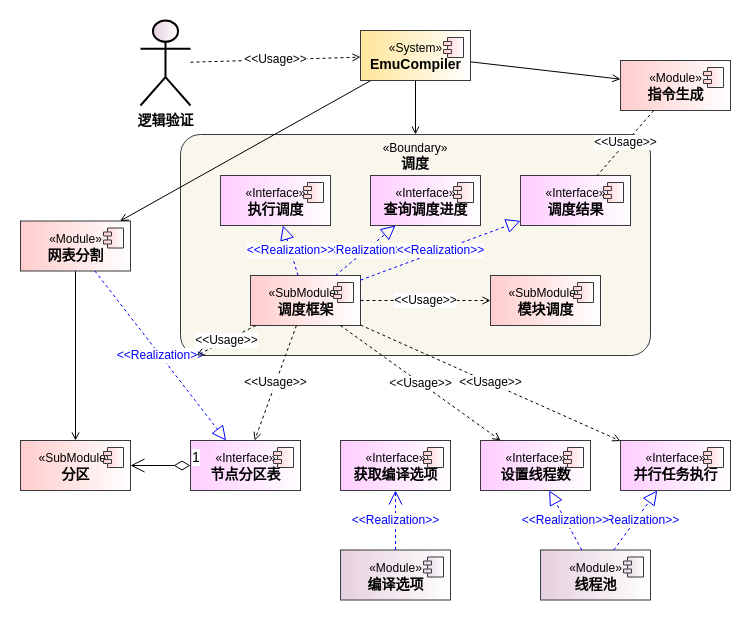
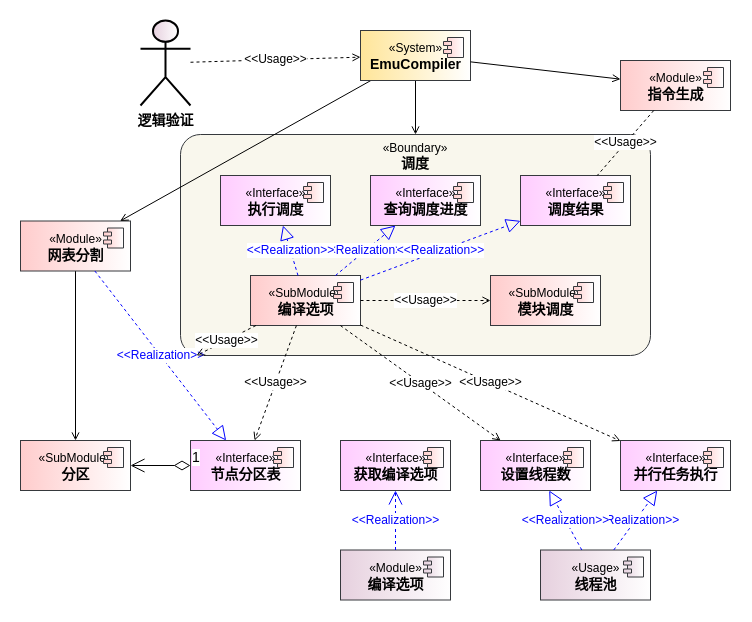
- <mxCell id="10" value="&lt;font style=&quot;font-size: 12px;&quot;&gt;«SubModule»&lt;/font&gt;&lt;br style=&quot;font-size: 14px;&quot;&gt;&lt;b&gt;调度框架&lt;/b&gt;" style="html=1;dropTarget=0;fontSize=14;fillColor=#ffcccc;strokeColor=#36393d;gradientColor=#FFFFFF;gradientDirection=east;" vertex="1" parent="1"><mxGeometry x="250" y="275" width="110" height="50" as="geometry" /></mxCell>
+ <mxCell id="10" value="&lt;font style=&quot;font-size: 12px;&quot;&gt;«SubModule»&lt;/font&gt;&lt;br style=&quot;font-size: 14px;&quot;&gt;&lt;b&gt;编译选项&lt;/b&gt;" style="html=1;dropTarget=0;fontSize=14;fillColor=#ffcccc;strokeColor=#36393d;gradientColor=#FFFFFF;gradientDirection=east;" vertex="1" parent="1"><mxGeometry x="250" y="275" width="110" height="50" as="geometry" /></mxCell>
- <mxCell id="16" value="&lt;font style=&quot;font-size: 12px;&quot;&gt;«Module»&lt;/font&gt;&lt;br style=&quot;font-size: 14px;&quot;&gt;&lt;b&gt;线程池&lt;/b&gt;" style="html=1;dropTarget=0;fontSize=14;fillColor=#E6D0DE;strokeColor=#36393d;gradientColor=#FFFFFF;gradientDirection=east;" vertex="1" parent="1"><mxGeometry x="540" y="549.5" width="110" height="50" as="geometry" /></mxCell>
+ <mxCell id="16" value="&lt;font style=&quot;font-size: 12px;&quot;&gt;«Usage»&lt;/font&gt;&lt;br style=&quot;font-size: 14px;&quot;&gt;&lt;b&gt;线程池&lt;/b&gt;" style="html=1;dropTarget=0;fontSize=14;fillColor=#E6D0DE;strokeColor=#36393d;gradientColor=#FFFFFF;gradientDirection=east;" vertex="1" parent="1"><mxGeometry x="540" y="549.5" width="110" height="50" as="geometry" /></mxCell>
